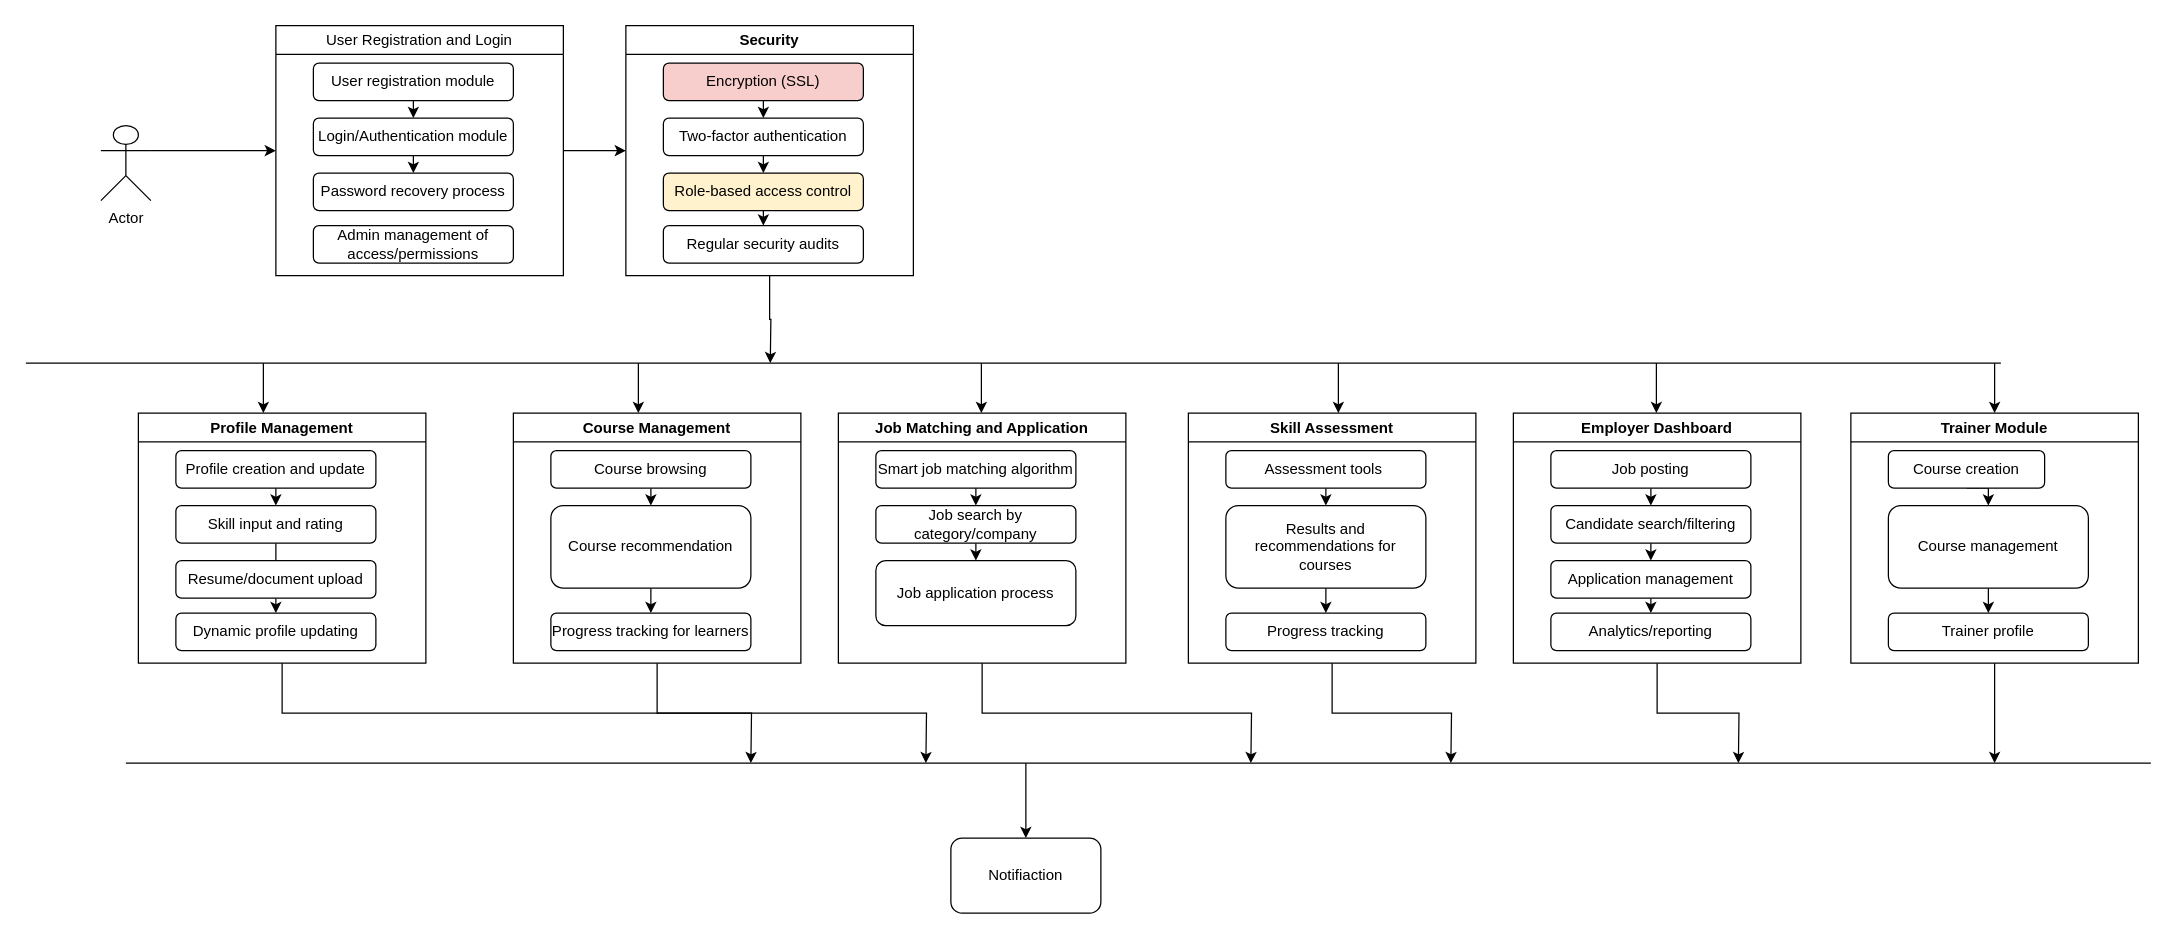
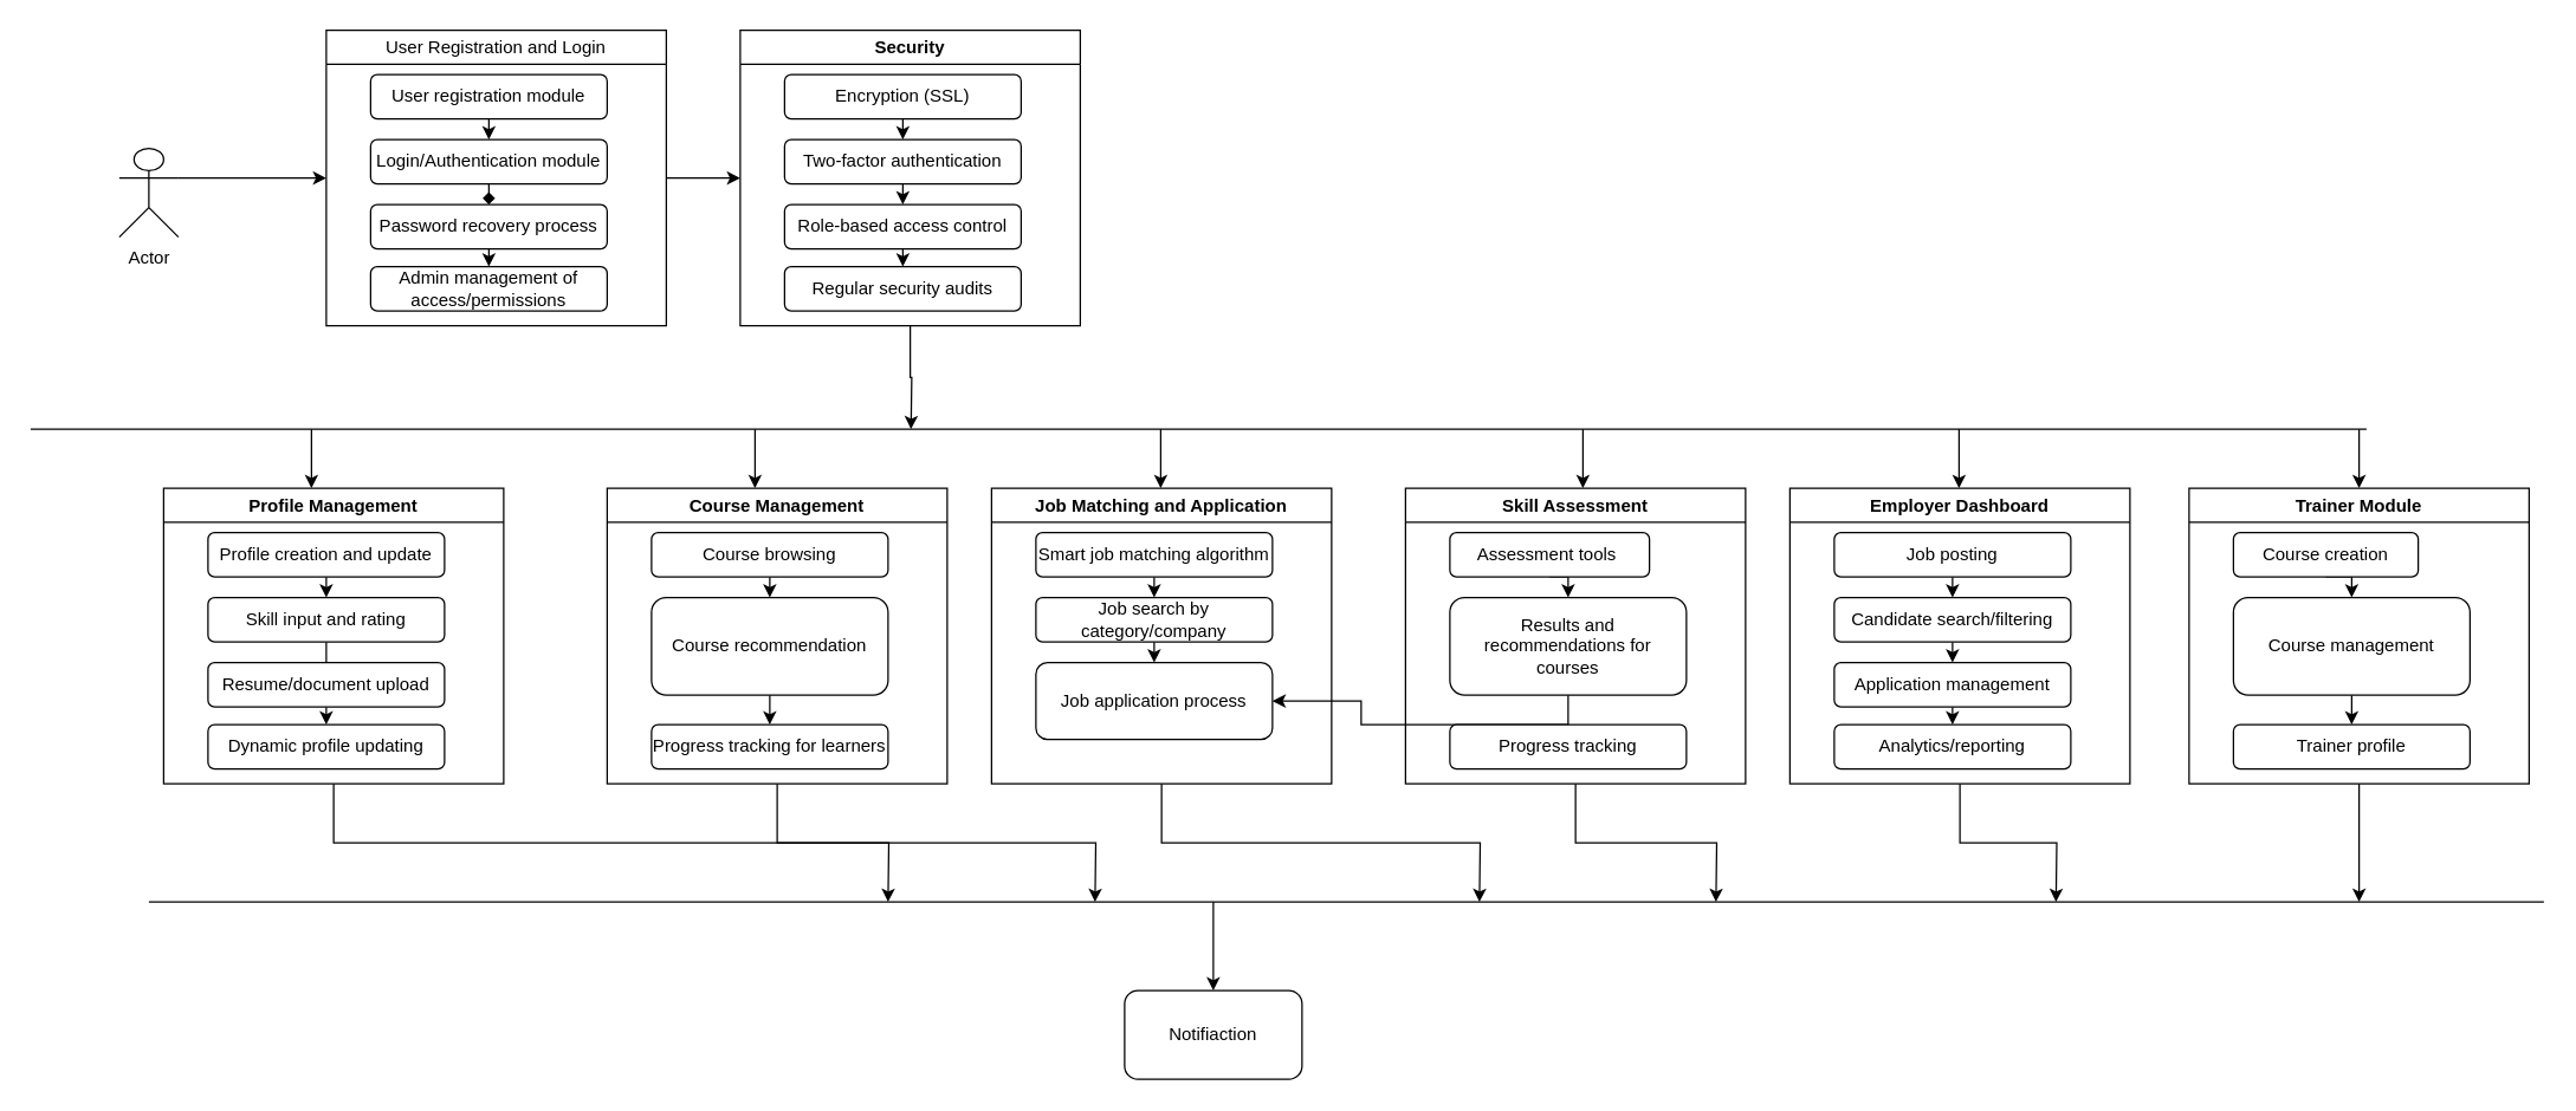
- <mxCell id="65" value="Encryption (SSL)" style="rounded=1;whiteSpace=wrap;html=1;fillColor=#f8cecc;" vertex="1" parent="63"><mxGeometry x="30" y="30" width="160" height="30" as="geometry" /></mxCell>
+ <mxCell id="65" value="Encryption (SSL)" style="rounded=1;whiteSpace=wrap;html=1;" vertex="1" parent="63"><mxGeometry x="30" y="30" width="160" height="30" as="geometry" /></mxCell>
- <mxCell id="41" style="edgeStyle=orthogonalEdgeStyle;rounded=0;orthogonalLoop=1;jettySize=auto;html=1;exitX=0.5;exitY=1;exitDx=0;exitDy=0;entryX=0.5;entryY=0;entryDx=0;entryDy=0;" edge="1" parent="38" source="42" target="44"><mxGeometry relative="1" as="geometry" /></mxCell>
+ <mxCell id="41" style="edgeStyle=orthogonalEdgeStyle;rounded=0;orthogonalLoop=1;jettySize=auto;html=1;exitX=0.5;exitY=1;exitDx=0;exitDy=0;entryX=0.5;entryY=0;entryDx=0;entryDy=0;endArrow=diamond;" edge="1" parent="38" source="42" target="44"><mxGeometry relative="1" as="geometry" /></mxCell>
- <mxCell id="69" value="Role-based access control" style="rounded=1;whiteSpace=wrap;html=1;fillColor=#fff2cc;" vertex="1" parent="63"><mxGeometry x="30" y="118" width="160" height="30" as="geometry" /></mxCell>
+ <mxCell id="69" value="Role-based access control" style="rounded=1;whiteSpace=wrap;html=1;" vertex="1" parent="63"><mxGeometry x="30" y="118" width="160" height="30" as="geometry" /></mxCell>
+ <mxCell id="43" style="edgeStyle=orthogonalEdgeStyle;rounded=0;orthogonalLoop=1;jettySize=auto;html=1;exitX=0.5;exitY=1;exitDx=0;exitDy=0;entryX=0.5;entryY=0;entryDx=0;entryDy=0;" edge="1" parent="38" source="44" target="45"><mxGeometry relative="1" as="geometry" /></mxCell>
- <mxCell id="7" value="Assessment tools&amp;nbsp;" style="rounded=1;whiteSpace=wrap;html=1;" vertex="1" parent="5"><mxGeometry x="30" y="30" width="160" height="30" as="geometry" /></mxCell>
+ <mxCell id="7" value="Assessment tools&amp;nbsp;" style="rounded=1;whiteSpace=wrap;html=1;" vertex="1" parent="5"><mxGeometry x="30" y="30" width="135" height="30" as="geometry" /></mxCell>
- <mxCell id="9" style="edgeStyle=orthogonalEdgeStyle;rounded=0;orthogonalLoop=1;jettySize=auto;html=1;exitX=0.5;exitY=1;exitDx=0;exitDy=0;entryX=0.5;entryY=0;entryDx=0;entryDy=0;" edge="1" parent="5" source="10" target="11"><mxGeometry relative="1" as="geometry" /></mxCell>
+ <mxCell id="9" style="edgeStyle=orthogonalEdgeStyle;rounded=0;orthogonalLoop=1;jettySize=auto;html=1;exitX=0.5;exitY=1;exitDx=0;exitDy=0;" edge="1" parent="5" source="10" target="36"><mxGeometry relative="1" as="geometry" /></mxCell>
